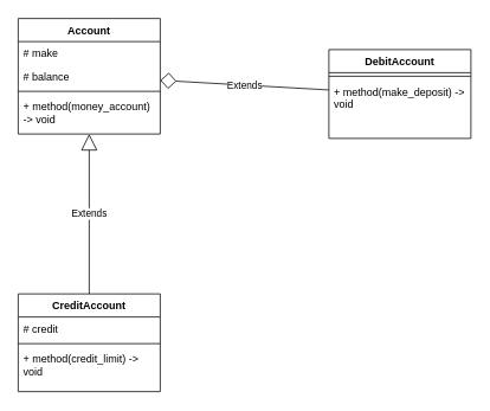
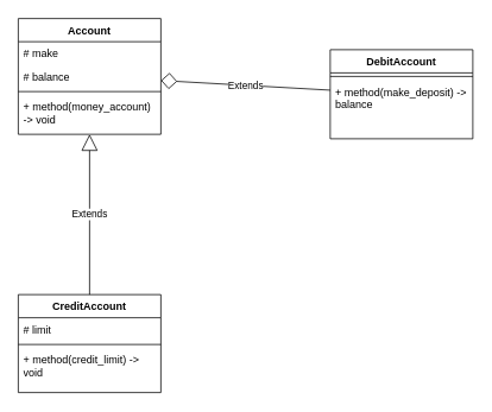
- <mxCell id="13" value="+ method(make_deposit) -&amp;gt; void" style="text;strokeColor=none;fillColor=none;align=left;verticalAlign=top;spacingLeft=4;spacingRight=4;overflow=hidden;rotatable=0;points=[[0,0.5],[1,0.5]];portConstraint=eastwest;whiteSpace=wrap;html=1;" vertex="1" parent="11"><mxGeometry y="34" width="160" height="66" as="geometry" /></mxCell>
+ <mxCell id="13" value="+ method(make_deposit) -&amp;gt; balance" style="text;strokeColor=none;fillColor=none;align=left;verticalAlign=top;spacingLeft=4;spacingRight=4;overflow=hidden;rotatable=0;points=[[0,0.5],[1,0.5]];portConstraint=eastwest;whiteSpace=wrap;html=1;" vertex="1" parent="11"><mxGeometry y="34" width="160" height="66" as="geometry" /></mxCell>
- <mxCell id="8" value="# credit" style="text;strokeColor=none;fillColor=none;align=left;verticalAlign=top;spacingLeft=4;spacingRight=4;overflow=hidden;rotatable=0;points=[[0,0.5],[1,0.5]];portConstraint=eastwest;whiteSpace=wrap;html=1;" vertex="1" parent="7"><mxGeometry y="26" width="160" height="26" as="geometry" /></mxCell>
+ <mxCell id="8" value="# limit" style="text;strokeColor=none;fillColor=none;align=left;verticalAlign=top;spacingLeft=4;spacingRight=4;overflow=hidden;rotatable=0;points=[[0,0.5],[1,0.5]];portConstraint=eastwest;whiteSpace=wrap;html=1;" vertex="1" parent="7"><mxGeometry y="26" width="160" height="26" as="geometry" /></mxCell>
